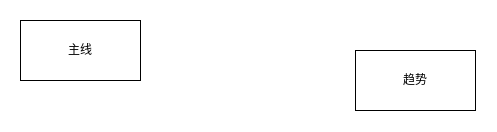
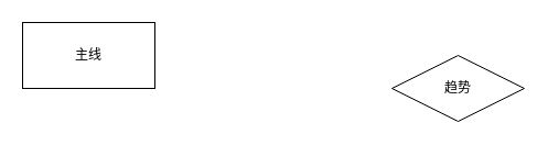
- <mxCell id="3" value="趋势" style="whiteSpace=wrap;html=1;" vertex="1" parent="1"><mxGeometry x="355" y="50" width="120" height="60" as="geometry" /></mxCell>
+ <mxCell id="3" value="趋势" style="rhombus;whiteSpace=wrap;html=1;" vertex="1" parent="1"><mxGeometry x="355" y="50" width="120" height="60" as="geometry" /></mxCell>
